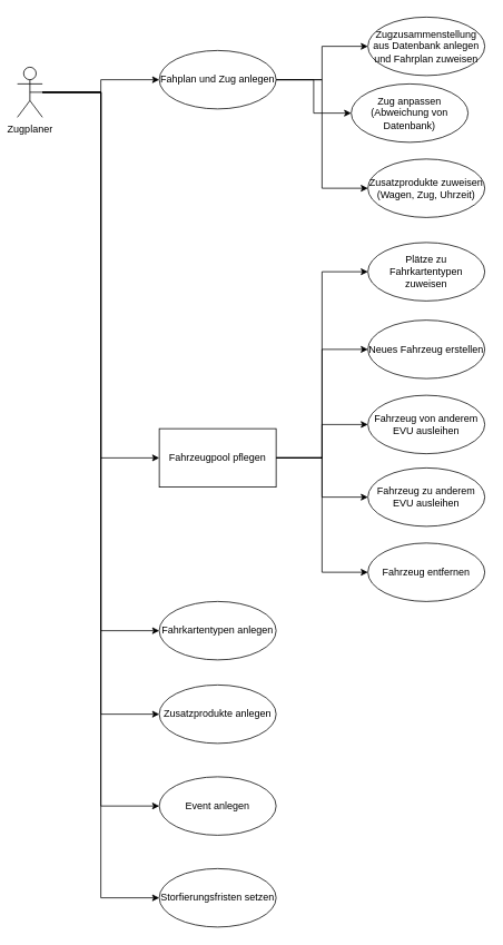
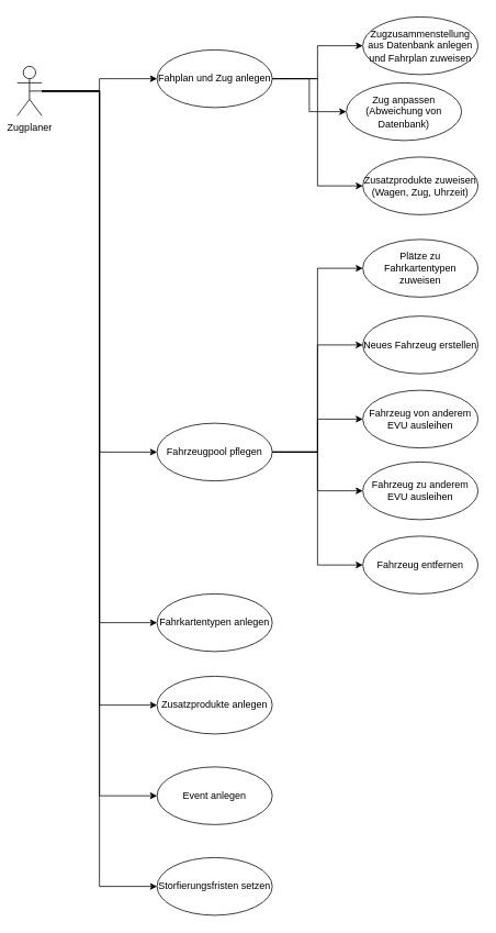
- <mxCell id="17" value="Fahrzeugpool pflegen" style="whiteSpace=wrap;html=1;rounded=0;" vertex="1" parent="1"><mxGeometry x="190" y="513" width="140" height="70" as="geometry" /></mxCell>
+ <mxCell id="17" value="Fahrzeugpool pflegen" style="ellipse;whiteSpace=wrap;html=1;" vertex="1" parent="1"><mxGeometry x="190" y="513" width="140" height="70" as="geometry" /></mxCell>
